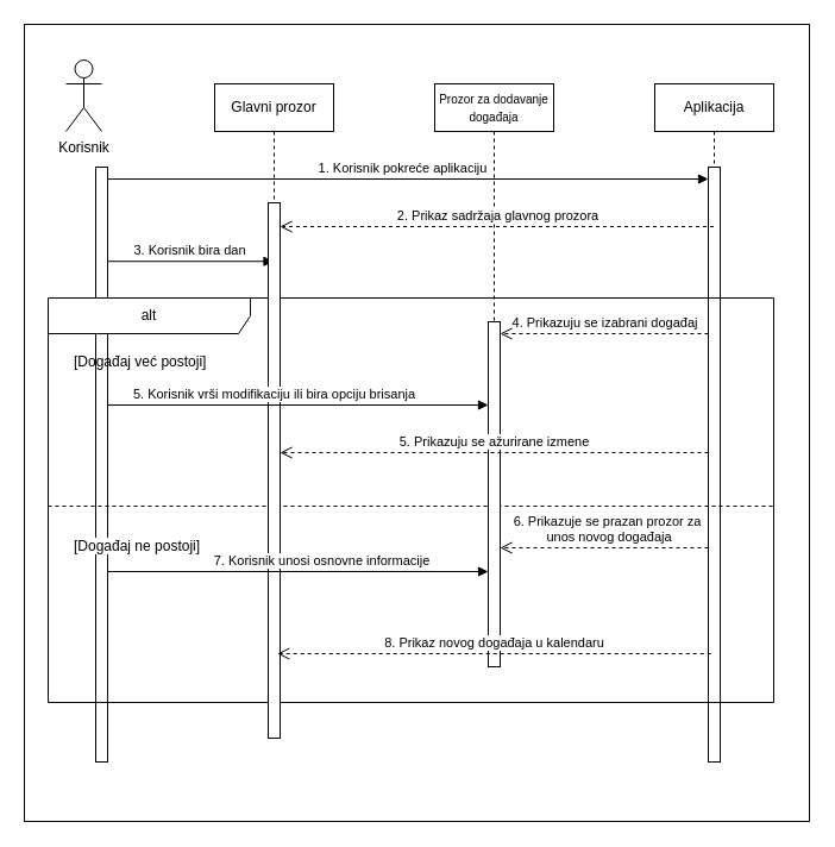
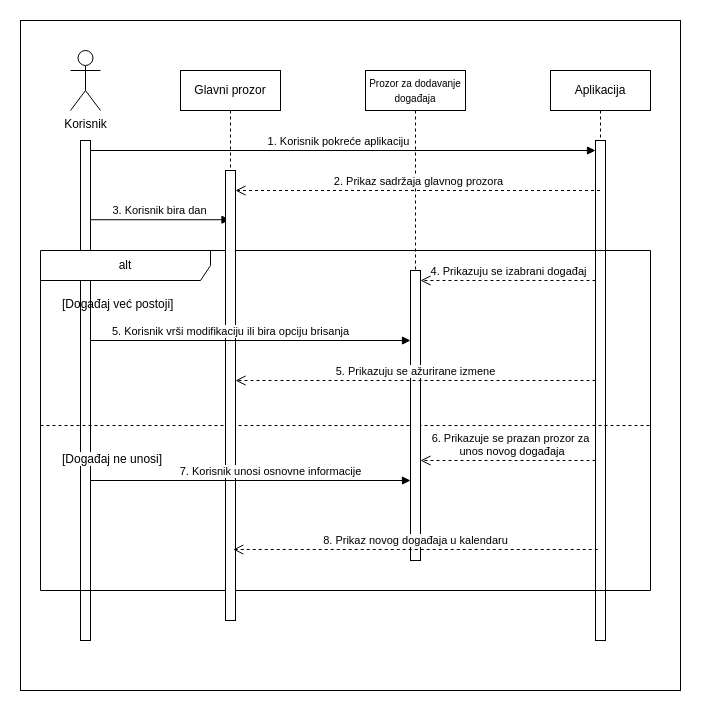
- <mxCell id="3" value="Korisnik" style="shape=umlActor;verticalLabelPosition=bottom;verticalAlign=top;html=1;" vertex="1" parent="1"><mxGeometry x="55" y="50" width="30" height="60" as="geometry" /></mxCell>
+ <mxCell id="3" value="Korisnik" style="shape=umlActor;verticalLabelPosition=bottom;verticalAlign=top;html=1;" vertex="1" parent="1"><mxGeometry x="70" y="50" width="30" height="60" as="geometry" /></mxCell>
- <mxCell id="14" value="[Događaj ne postoji]" style="line;strokeWidth=1;dashed=1;labelPosition=center;verticalLabelPosition=bottom;align=left;verticalAlign=top;spacingLeft=20;spacingTop=15;html=1;whiteSpace=wrap;" vertex="1" parent="12"><mxGeometry y="170" width="610" height="10" as="geometry" /></mxCell>
+ <mxCell id="14" value="[Događaj ne unosi]" style="line;strokeWidth=1;dashed=1;labelPosition=center;verticalLabelPosition=bottom;align=left;verticalAlign=top;spacingLeft=20;spacingTop=15;html=1;whiteSpace=wrap;" vertex="1" parent="12"><mxGeometry y="170" width="610" height="10" as="geometry" /></mxCell>
